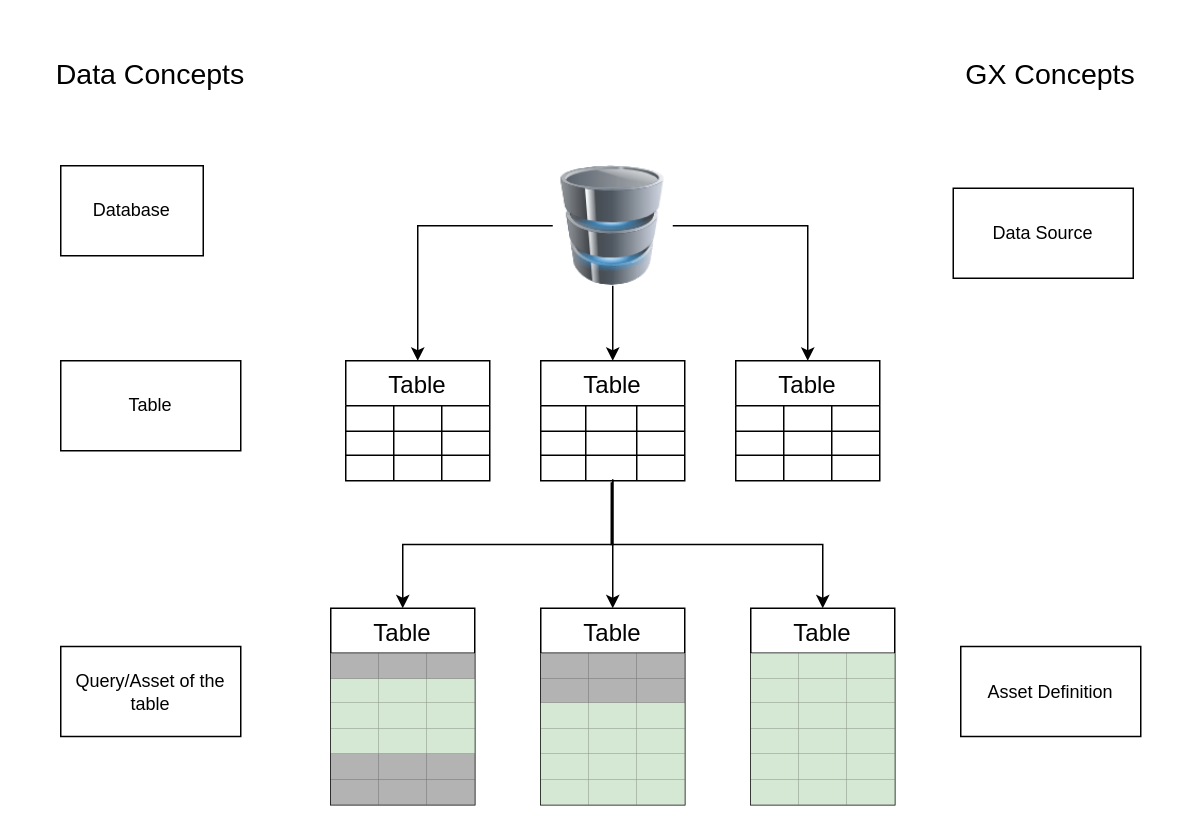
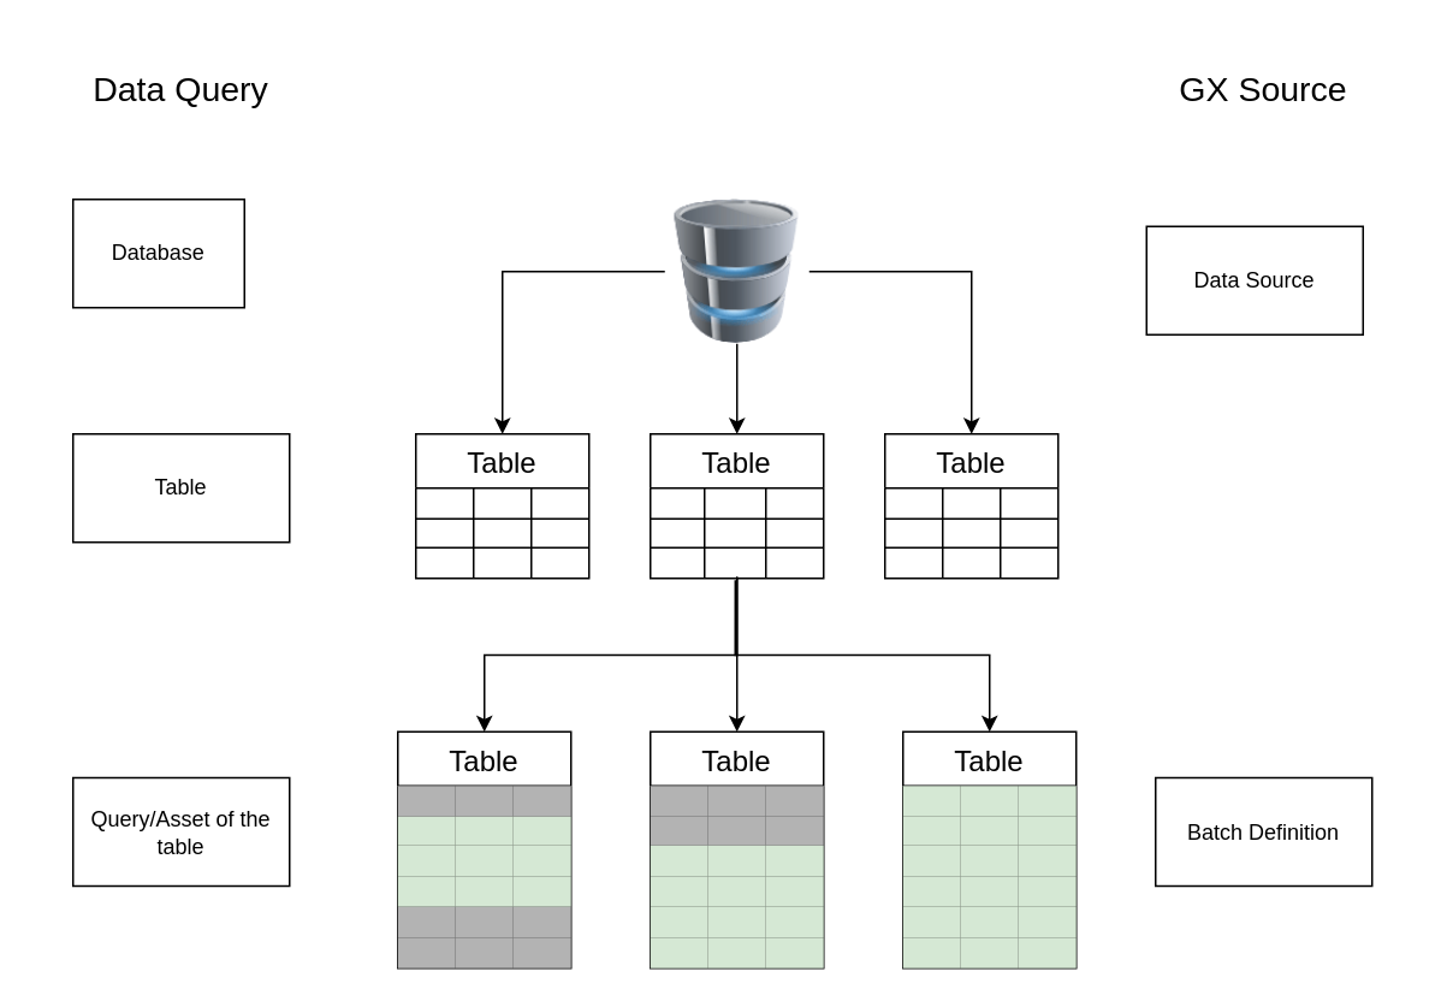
- <mxCell id="6" value="Data Concepts" style="text;html=1;align=center;verticalAlign=middle;whiteSpace=wrap;rounded=0;fontSize=19;" parent="2" vertex="1"><mxGeometry width="160" height="60" as="geometry" /></mxCell>
+ <mxCell id="6" value="Data Query" style="text;html=1;align=center;verticalAlign=middle;whiteSpace=wrap;rounded=0;fontSize=19;" parent="2" vertex="1"><mxGeometry width="160" height="60" as="geometry" /></mxCell>
- <mxCell id="10" value="GX Concepts" style="text;html=1;align=center;verticalAlign=middle;whiteSpace=wrap;rounded=0;fontSize=19;" parent="7" vertex="1"><mxGeometry width="160" height="60" as="geometry" /></mxCell>
+ <mxCell id="10" value="GX Source" style="text;html=1;align=center;verticalAlign=middle;whiteSpace=wrap;rounded=0;fontSize=19;" parent="7" vertex="1"><mxGeometry width="160" height="60" as="geometry" /></mxCell>
- <mxCell id="9" value="Asset Definition" style="rounded=0;whiteSpace=wrap;html=1;" parent="7" vertex="1"><mxGeometry x="20" y="410.5" width="120" height="60" as="geometry" /></mxCell>
+ <mxCell id="9" value="Batch Definition" style="rounded=0;whiteSpace=wrap;html=1;" parent="7" vertex="1"><mxGeometry x="20" y="410.5" width="120" height="60" as="geometry" /></mxCell>
